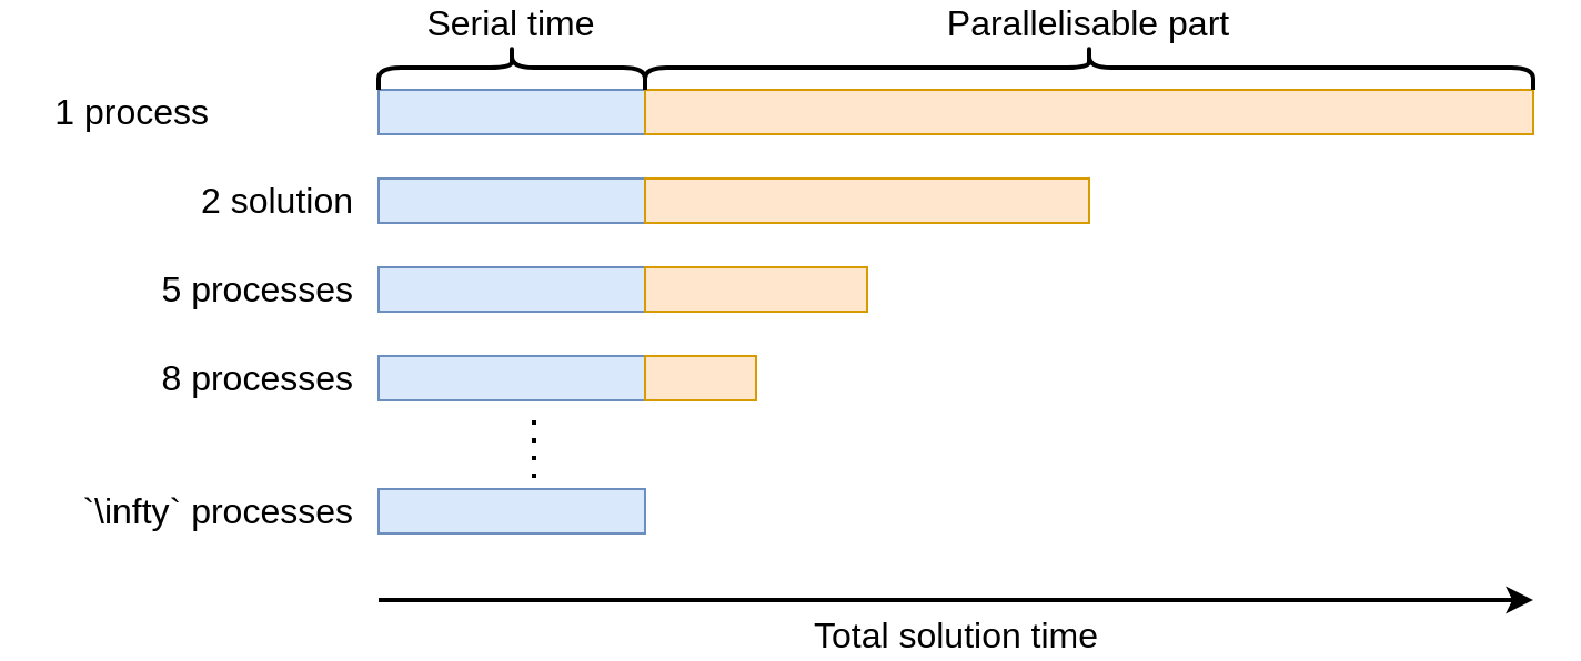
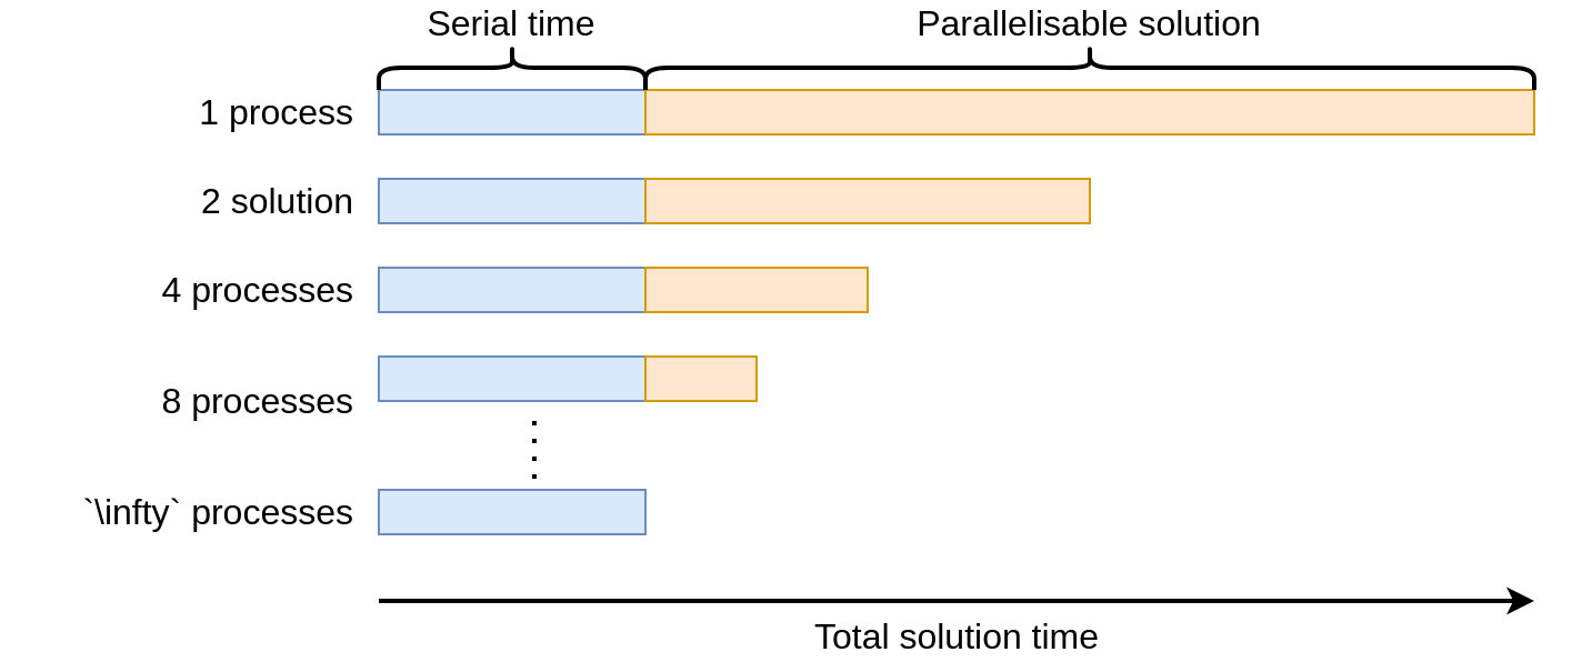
- <mxCell id="5" value="Parallelisable part" style="shape=curlyBracket;whiteSpace=wrap;html=1;rounded=1;strokeWidth=2;fontSize=16;direction=south;labelPosition=center;verticalLabelPosition=top;align=center;verticalAlign=middle;" vertex="1" parent="1"><mxGeometry x="290" y="20" width="400" height="20" as="geometry" /></mxCell>
+ <mxCell id="5" value="Parallelisable solution" style="shape=curlyBracket;whiteSpace=wrap;html=1;rounded=1;strokeWidth=2;fontSize=16;direction=south;labelPosition=center;verticalLabelPosition=top;align=center;verticalAlign=middle;" vertex="1" parent="1"><mxGeometry x="290" y="20" width="400" height="20" as="geometry" /></mxCell>
- <mxCell id="6" value="1 process" style="text;html=1;align=right;verticalAlign=middle;resizable=0;points=[];autosize=1;fontSize=16;" vertex="1" parent="1"><mxGeometry x="15" y="40" width="80" height="20" as="geometry" /></mxCell>
+ <mxCell id="6" value="1 process" style="text;html=1;align=right;verticalAlign=middle;resizable=0;points=[];autosize=1;fontSize=16;" vertex="1" parent="1"><mxGeometry x="80" y="40" width="80" height="20" as="geometry" /></mxCell>
- <mxCell id="12" value="5 processes" style="text;html=1;align=right;verticalAlign=middle;resizable=0;points=[];autosize=1;fontSize=16;" vertex="1" parent="1"><mxGeometry x="60" y="120" width="100" height="20" as="geometry" /></mxCell>
+ <mxCell id="12" value="4 processes" style="text;html=1;align=right;verticalAlign=middle;resizable=0;points=[];autosize=1;fontSize=16;" vertex="1" parent="1"><mxGeometry x="60" y="120" width="100" height="20" as="geometry" /></mxCell>
- <mxCell id="15" value="8 processes" style="text;html=1;align=right;verticalAlign=middle;resizable=0;points=[];autosize=1;fontSize=16;" vertex="1" parent="1"><mxGeometry x="60" y="160" width="100" height="20" as="geometry" /></mxCell>
+ <mxCell id="15" value="8 processes" style="text;html=1;align=right;verticalAlign=middle;resizable=0;points=[];autosize=1;fontSize=16;" vertex="1" parent="1"><mxGeometry x="60" y="170" width="100" height="20" as="geometry" /></mxCell>
